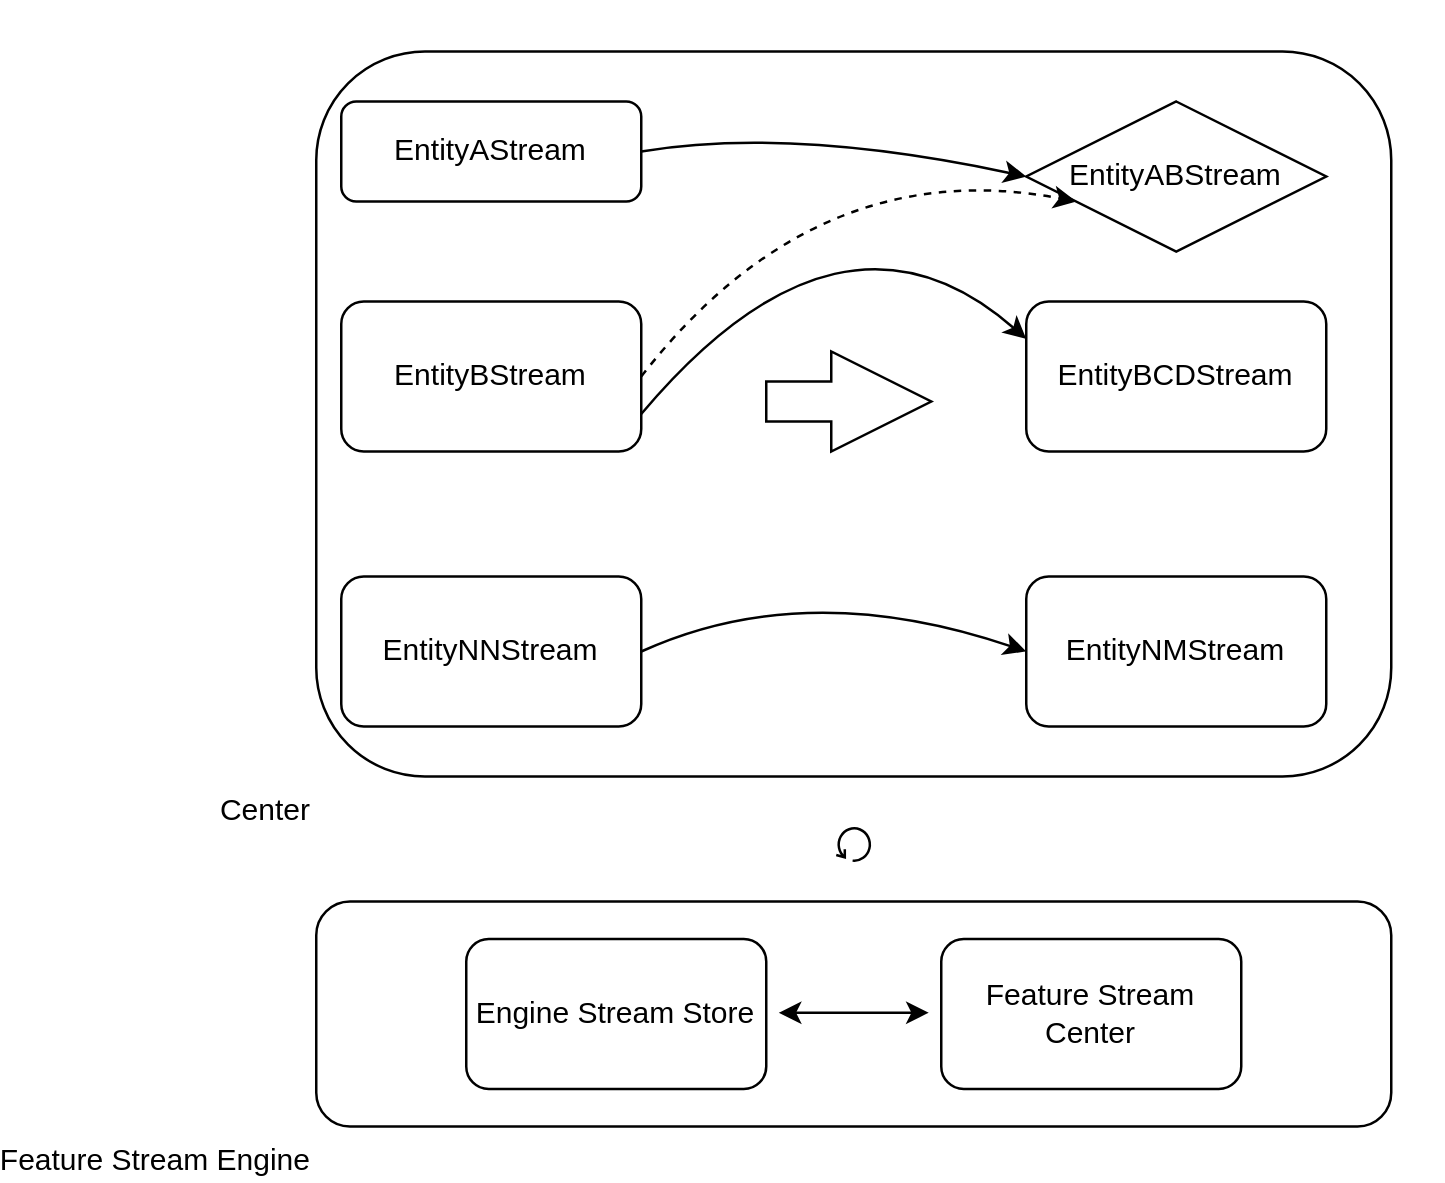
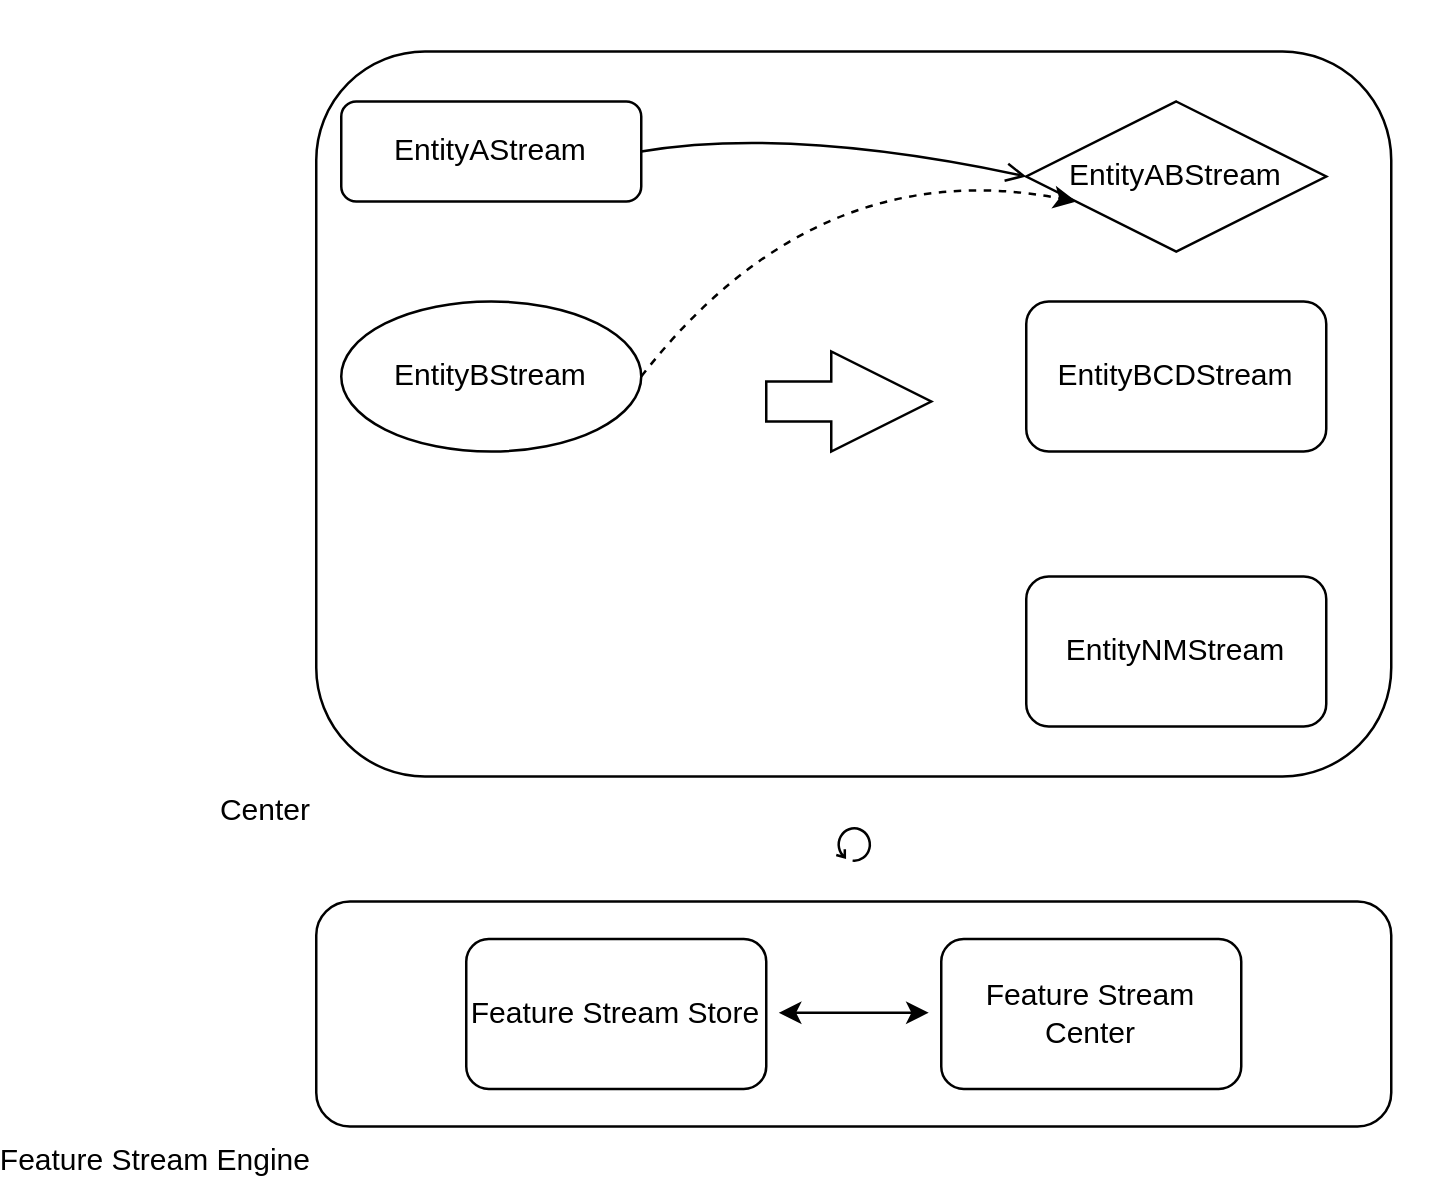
- <mxCell id="15" value="" style="curved=1;endArrow=classic;html=1;exitX=1;exitY=0.5;exitDx=0;exitDy=0;entryX=0;entryY=0.5;entryDx=0;entryDy=0;" edge="1" parent="1" source="3" target="6"><mxGeometry width="50" height="50" relative="1" as="geometry"><mxPoint x="180" y="290" as="sourcePoint" /><mxPoint x="230" y="240" as="targetPoint" /><Array as="points"><mxPoint x="210" y="50" /></Array></mxGeometry></mxCell>
+ <mxCell id="15" value="" style="curved=1;endArrow=open;html=1;exitX=1;exitY=0.5;exitDx=0;exitDy=0;entryX=0;entryY=0.5;entryDx=0;entryDy=0;" edge="1" parent="1" source="3" target="6"><mxGeometry width="50" height="50" relative="1" as="geometry"><mxPoint x="180" y="290" as="sourcePoint" /><mxPoint x="230" y="240" as="targetPoint" /><Array as="points"><mxPoint x="210" y="50" /></Array></mxGeometry></mxCell>
- <mxCell id="17" value="" style="curved=1;endArrow=classic;html=1;exitX=1;exitY=0.75;exitDx=0;exitDy=0;entryX=0;entryY=0.25;entryDx=0;entryDy=0;" edge="1" parent="1" source="4" target="7"><mxGeometry width="50" height="50" relative="1" as="geometry"><mxPoint x="160" y="160" as="sourcePoint" /><mxPoint x="314" y="95" as="targetPoint" /><Array as="points"><mxPoint x="230" y="70" /></Array></mxGeometry></mxCell>
- <mxCell id="4" value="EntityBStream" style="rounded=1;whiteSpace=wrap;html=1;" vertex="1" parent="1"><mxGeometry x="30" y="120" width="120" height="60" as="geometry" /></mxCell>
+ <mxCell id="4" value="EntityBStream" style="ellipse;whiteSpace=wrap;html=1;" vertex="1" parent="1"><mxGeometry x="30" y="120" width="120" height="60" as="geometry" /></mxCell>
- <mxCell id="18" value="" style="curved=1;endArrow=classic;html=1;exitX=1;exitY=0.5;exitDx=0;exitDy=0;entryX=0;entryY=0.5;entryDx=0;entryDy=0;" edge="1" parent="1" source="5" target="8"><mxGeometry width="50" height="50" relative="1" as="geometry"><mxPoint x="156" y="250" as="sourcePoint" /><mxPoint x="310" y="250" as="targetPoint" /><Array as="points"><mxPoint x="216" y="230" /></Array></mxGeometry></mxCell>
- <mxCell id="5" value="EntityNNStream" style="rounded=1;whiteSpace=wrap;html=1;" vertex="1" parent="1"><mxGeometry x="30" y="230" width="120" height="60" as="geometry" /></mxCell>
- <mxCell id="12" value="Engine Stream Store" style="rounded=1;whiteSpace=wrap;html=1;" vertex="1" parent="1"><mxGeometry x="80" y="375" width="120" height="60" as="geometry" /></mxCell>
+ <mxCell id="12" value="Feature Stream Store" style="rounded=1;whiteSpace=wrap;html=1;" vertex="1" parent="1"><mxGeometry x="80" y="375" width="120" height="60" as="geometry" /></mxCell>
